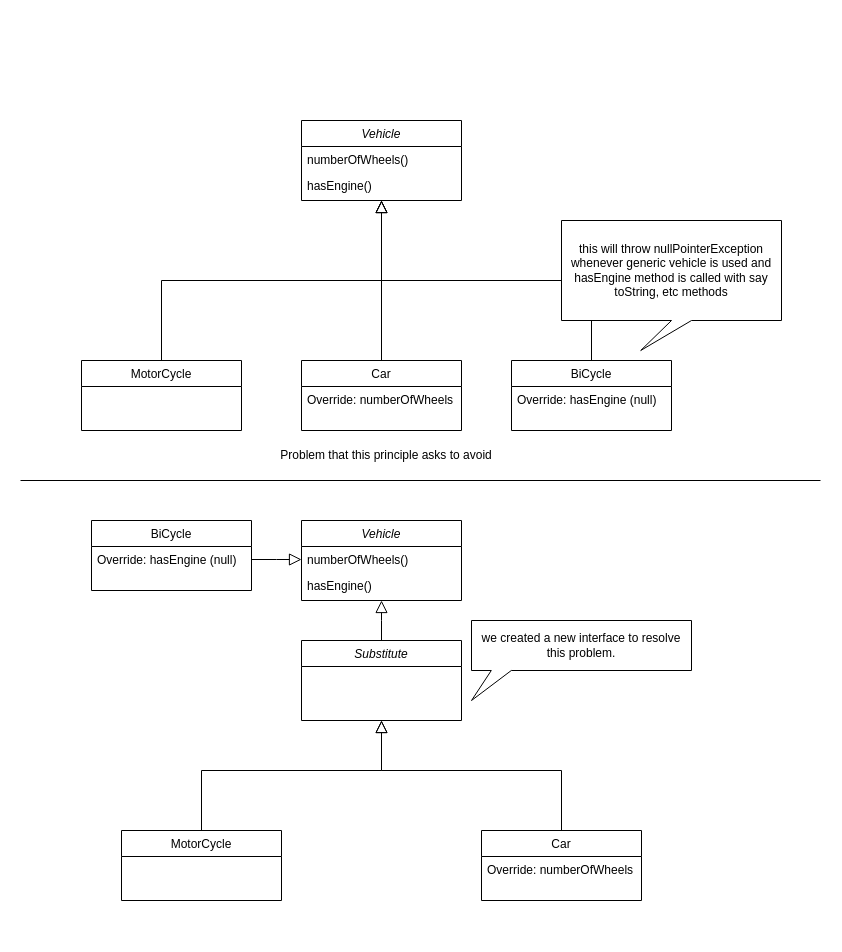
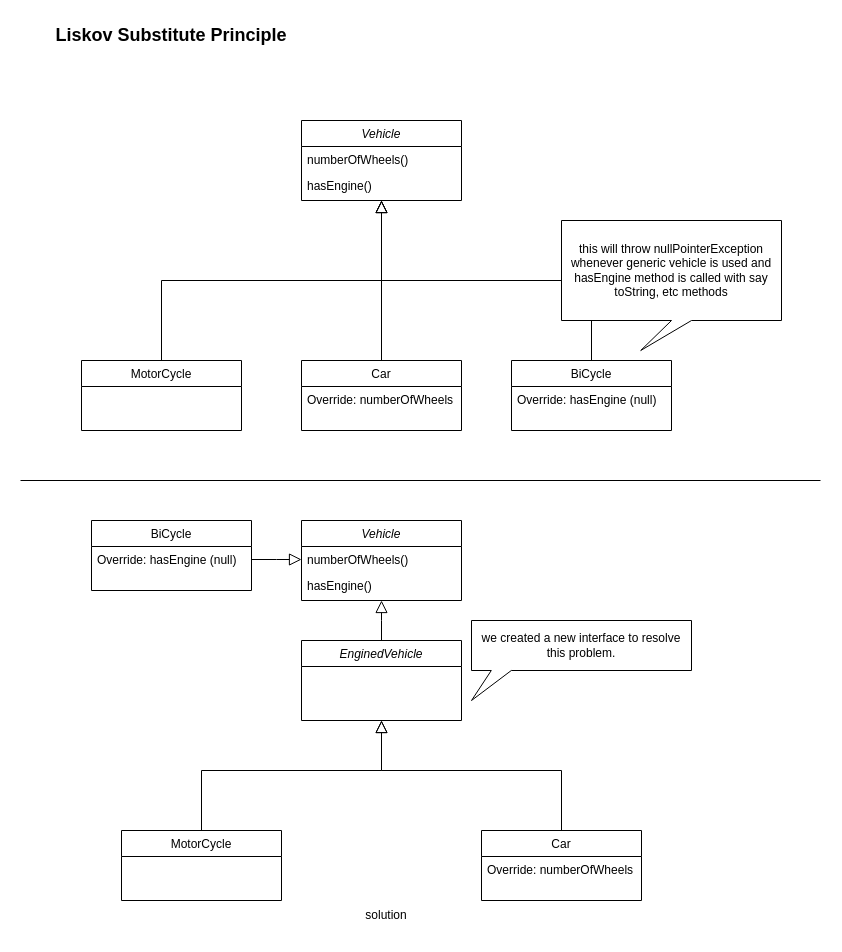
+ <mxCell id="14" value="&lt;b&gt;&lt;font style=&quot;font-size: 18px;&quot;&gt;Liskov Substitute Principle&lt;/font&gt;&lt;/b&gt;" style="text;html=1;strokeColor=none;fillColor=none;align=center;verticalAlign=middle;whiteSpace=wrap;rounded=0;" vertex="1" parent="1"><mxGeometry x="31" y="20" width="280" height="30" as="geometry" /></mxCell>
- <mxCell id="15" value="Problem that this principle asks to avoid" style="text;html=1;strokeColor=none;fillColor=none;align=center;verticalAlign=middle;whiteSpace=wrap;rounded=0;" vertex="1" parent="1"><mxGeometry x="251" y="440" width="270" height="30" as="geometry" /></mxCell>
- <mxCell id="28" value="Substitute" style="swimlane;fontStyle=2;align=center;verticalAlign=top;childLayout=stackLayout;horizontal=1;startSize=26;horizontalStack=0;resizeParent=1;resizeLast=0;collapsible=1;marginBottom=0;rounded=0;shadow=0;strokeWidth=1;" vertex="1" parent="1"><mxGeometry x="301" y="640" width="160" height="80" as="geometry"><mxRectangle x="230" y="140" width="160" height="26" as="alternateBounds" /></mxGeometry></mxCell>
+ <mxCell id="28" value="EnginedVehicle" style="swimlane;fontStyle=2;align=center;verticalAlign=top;childLayout=stackLayout;horizontal=1;startSize=26;horizontalStack=0;resizeParent=1;resizeLast=0;collapsible=1;marginBottom=0;rounded=0;shadow=0;strokeWidth=1;" vertex="1" parent="1"><mxGeometry x="301" y="640" width="160" height="80" as="geometry"><mxRectangle x="230" y="140" width="160" height="26" as="alternateBounds" /></mxGeometry></mxCell>
+ <mxCell id="27" value="solution" style="text;html=1;strokeColor=none;fillColor=none;align=center;verticalAlign=middle;whiteSpace=wrap;rounded=0;" vertex="1" parent="1"><mxGeometry x="251" y="900" width="270" height="30" as="geometry" /></mxCell>
